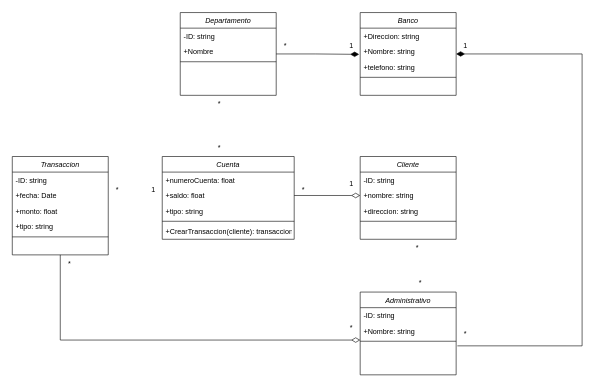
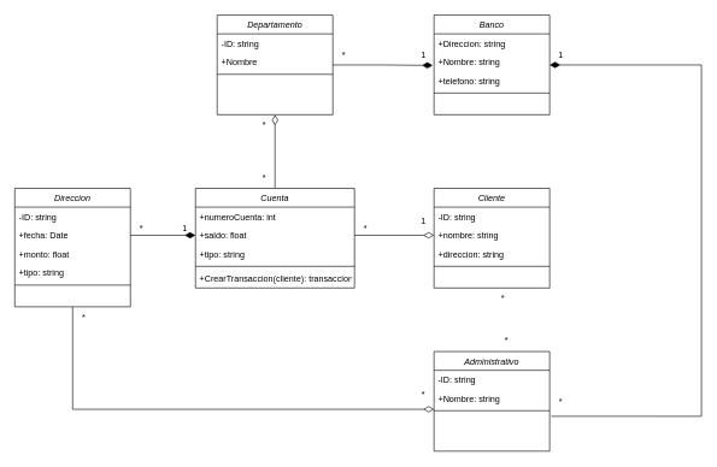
+ <mxCell id="8" style="edgeStyle=orthogonalEdgeStyle;rounded=0;orthogonalLoop=1;jettySize=auto;html=1;entryX=0.5;entryY=1;entryDx=0;entryDy=0;endArrow=diamondThin;endFill=0;endSize=12;" edge="1" parent="1" source="9" target="3"><mxGeometry relative="1" as="geometry" /></mxCell>
- <mxCell id="21" value="Transaccion" style="swimlane;fontStyle=2;align=center;verticalAlign=top;childLayout=stackLayout;horizontal=1;startSize=26;horizontalStack=0;resizeParent=1;resizeLast=0;collapsible=1;marginBottom=0;rounded=0;shadow=0;strokeWidth=1;" vertex="1" parent="1"><mxGeometry x="20" y="260" width="160" height="164" as="geometry"><mxRectangle x="230" y="140" width="160" height="26" as="alternateBounds" /></mxGeometry></mxCell>
+ <mxCell id="21" value="Direccion" style="swimlane;fontStyle=2;align=center;verticalAlign=top;childLayout=stackLayout;horizontal=1;startSize=26;horizontalStack=0;resizeParent=1;resizeLast=0;collapsible=1;marginBottom=0;rounded=0;shadow=0;strokeWidth=1;" vertex="1" parent="1"><mxGeometry x="20" y="260" width="160" height="164" as="geometry"><mxRectangle x="230" y="140" width="160" height="26" as="alternateBounds" /></mxGeometry></mxCell>
- <mxCell id="10" value="+numeroCuenta: float" style="text;align=left;verticalAlign=top;spacingLeft=4;spacingRight=4;overflow=hidden;rotatable=0;points=[[0,0.5],[1,0.5]];portConstraint=eastwest;" vertex="1" parent="9"><mxGeometry y="26" width="220" height="26" as="geometry" /></mxCell>
+ <mxCell id="10" value="+numeroCuenta: int" style="text;align=left;verticalAlign=top;spacingLeft=4;spacingRight=4;overflow=hidden;rotatable=0;points=[[0,0.5],[1,0.5]];portConstraint=eastwest;" vertex="1" parent="9"><mxGeometry y="26" width="220" height="26" as="geometry" /></mxCell>
+ <mxCell id="37" style="edgeStyle=orthogonalEdgeStyle;rounded=0;orthogonalLoop=1;jettySize=auto;html=1;entryX=0;entryY=0.5;entryDx=0;entryDy=0;endArrow=diamondThin;endFill=1;endSize=12;" edge="1" parent="1" source="23" target="11"><mxGeometry relative="1" as="geometry" /></mxCell>
